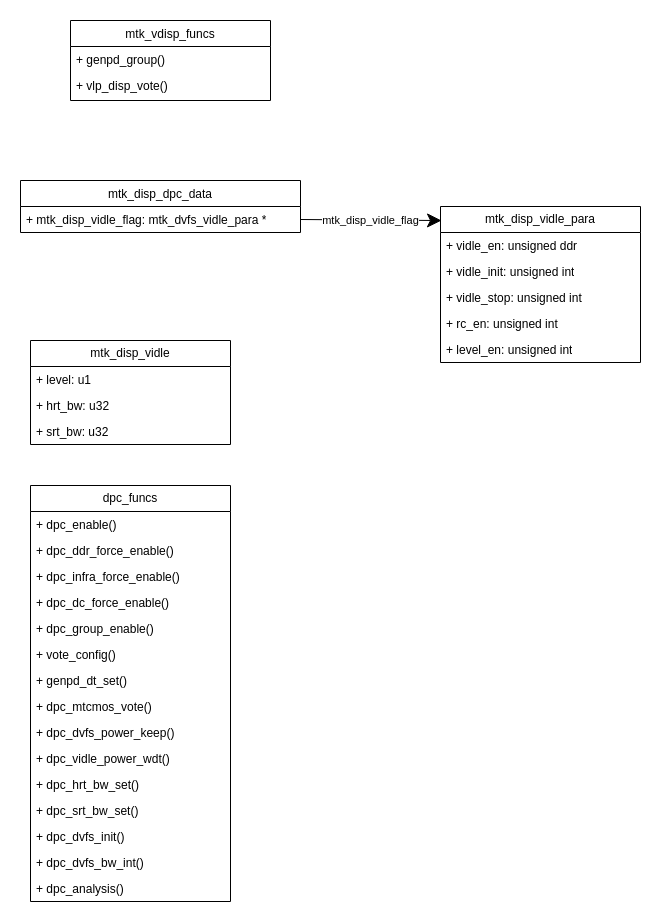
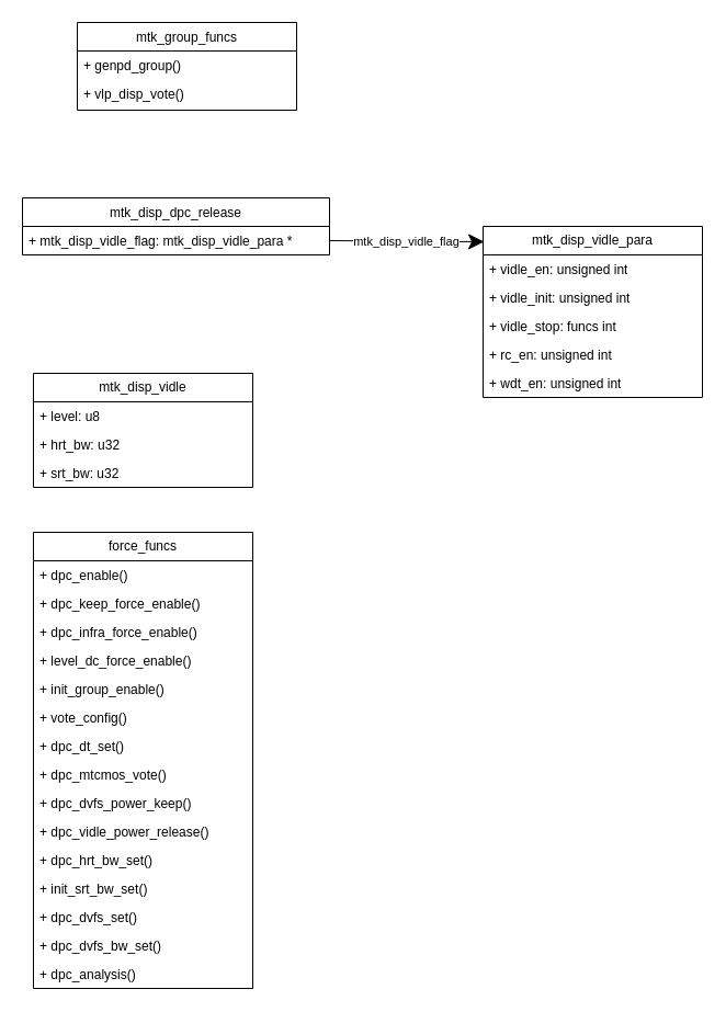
- <mxCell id="2" value="mtk_vdisp_funcs" style="swimlane;fontStyle=0;align=center;verticalAlign=top;childLayout=stackLayout;horizontal=1;startSize=26;horizontalStack=0;resizeParent=1;resizeLast=0;collapsible=1;marginBottom=0;rounded=0;shadow=0;strokeWidth=1;" parent="1" vertex="1"><mxGeometry x="70" y="20" width="200" height="80" as="geometry"><mxRectangle x="230" y="140" width="160" height="26" as="alternateBounds" /></mxGeometry></mxCell>
+ <mxCell id="2" value="mtk_group_funcs" style="swimlane;fontStyle=0;align=center;verticalAlign=top;childLayout=stackLayout;horizontal=1;startSize=26;horizontalStack=0;resizeParent=1;resizeLast=0;collapsible=1;marginBottom=0;rounded=0;shadow=0;strokeWidth=1;" parent="1" vertex="1"><mxGeometry x="70" y="20" width="200" height="80" as="geometry"><mxRectangle x="230" y="140" width="160" height="26" as="alternateBounds" /></mxGeometry></mxCell>
- <mxCell id="5" value="&lt;span style=&quot;font-weight: normal;&quot;&gt;mtk_disp_dpc_data&lt;/span&gt;" style="swimlane;fontStyle=1;align=center;verticalAlign=top;childLayout=stackLayout;horizontal=1;startSize=26;horizontalStack=0;resizeParent=1;resizeParentMax=0;resizeLast=0;collapsible=1;marginBottom=0;whiteSpace=wrap;html=1;" vertex="1" parent="1"><mxGeometry x="20" y="180" width="280" height="52" as="geometry" /></mxCell>
+ <mxCell id="5" value="&lt;span style=&quot;font-weight: normal;&quot;&gt;mtk_disp_dpc_release&lt;/span&gt;" style="swimlane;fontStyle=1;align=center;verticalAlign=top;childLayout=stackLayout;horizontal=1;startSize=26;horizontalStack=0;resizeParent=1;resizeParentMax=0;resizeLast=0;collapsible=1;marginBottom=0;whiteSpace=wrap;html=1;" vertex="1" parent="1"><mxGeometry x="20" y="180" width="280" height="52" as="geometry" /></mxCell>
- <mxCell id="6" value="+ mtk_disp_vidle_flag: mtk_dvfs_vidle_para *" style="text;strokeColor=none;fillColor=none;align=left;verticalAlign=top;spacingLeft=4;spacingRight=4;overflow=hidden;rotatable=0;points=[[0,0.5],[1,0.5]];portConstraint=eastwest;whiteSpace=wrap;html=1;" vertex="1" parent="5"><mxGeometry y="26" width="280" height="26" as="geometry" /></mxCell>
+ <mxCell id="6" value="+ mtk_disp_vidle_flag: mtk_disp_vidle_para *" style="text;strokeColor=none;fillColor=none;align=left;verticalAlign=top;spacingLeft=4;spacingRight=4;overflow=hidden;rotatable=0;points=[[0,0.5],[1,0.5]];portConstraint=eastwest;whiteSpace=wrap;html=1;" vertex="1" parent="5"><mxGeometry y="26" width="280" height="26" as="geometry" /></mxCell>
- <mxCell id="8" value="+ vidle_en: unsigned ddr" style="text;strokeColor=none;fillColor=none;align=left;verticalAlign=top;spacingLeft=4;spacingRight=4;overflow=hidden;rotatable=0;points=[[0,0.5],[1,0.5]];portConstraint=eastwest;whiteSpace=wrap;html=1;" vertex="1" parent="7"><mxGeometry y="26" width="200" height="26" as="geometry" /></mxCell>
+ <mxCell id="8" value="+ vidle_en: unsigned int" style="text;strokeColor=none;fillColor=none;align=left;verticalAlign=top;spacingLeft=4;spacingRight=4;overflow=hidden;rotatable=0;points=[[0,0.5],[1,0.5]];portConstraint=eastwest;whiteSpace=wrap;html=1;" vertex="1" parent="7"><mxGeometry y="26" width="200" height="26" as="geometry" /></mxCell>
- <mxCell id="10" value="+ vidle_stop: unsigned int" style="text;strokeColor=none;fillColor=none;align=left;verticalAlign=top;spacingLeft=4;spacingRight=4;overflow=hidden;rotatable=0;points=[[0,0.5],[1,0.5]];portConstraint=eastwest;whiteSpace=wrap;html=1;" vertex="1" parent="7"><mxGeometry y="78" width="200" height="26" as="geometry" /></mxCell>
+ <mxCell id="10" value="+ vidle_stop: funcs int" style="text;strokeColor=none;fillColor=none;align=left;verticalAlign=top;spacingLeft=4;spacingRight=4;overflow=hidden;rotatable=0;points=[[0,0.5],[1,0.5]];portConstraint=eastwest;whiteSpace=wrap;html=1;" vertex="1" parent="7"><mxGeometry y="78" width="200" height="26" as="geometry" /></mxCell>
- <mxCell id="12" value="+ level_en: unsigned int" style="text;strokeColor=none;fillColor=none;align=left;verticalAlign=top;spacingLeft=4;spacingRight=4;overflow=hidden;rotatable=0;points=[[0,0.5],[1,0.5]];portConstraint=eastwest;whiteSpace=wrap;html=1;" vertex="1" parent="7"><mxGeometry y="130" width="200" height="26" as="geometry" /></mxCell>
+ <mxCell id="12" value="+ wdt_en: unsigned int" style="text;strokeColor=none;fillColor=none;align=left;verticalAlign=top;spacingLeft=4;spacingRight=4;overflow=hidden;rotatable=0;points=[[0,0.5],[1,0.5]];portConstraint=eastwest;whiteSpace=wrap;html=1;" vertex="1" parent="7"><mxGeometry y="130" width="200" height="26" as="geometry" /></mxCell>
- <mxCell id="16" value="+ level: u1" style="text;strokeColor=none;fillColor=none;align=left;verticalAlign=top;spacingLeft=4;spacingRight=4;overflow=hidden;rotatable=0;points=[[0,0.5],[1,0.5]];portConstraint=eastwest;whiteSpace=wrap;html=1;" vertex="1" parent="15"><mxGeometry y="26" width="200" height="26" as="geometry" /></mxCell>
+ <mxCell id="16" value="+ level: u8" style="text;strokeColor=none;fillColor=none;align=left;verticalAlign=top;spacingLeft=4;spacingRight=4;overflow=hidden;rotatable=0;points=[[0,0.5],[1,0.5]];portConstraint=eastwest;whiteSpace=wrap;html=1;" vertex="1" parent="15"><mxGeometry y="26" width="200" height="26" as="geometry" /></mxCell>
- <mxCell id="19" value="dpc_funcs" style="swimlane;fontStyle=0;childLayout=stackLayout;horizontal=1;startSize=26;fillColor=none;horizontalStack=0;resizeParent=1;resizeParentMax=0;resizeLast=0;collapsible=1;marginBottom=0;whiteSpace=wrap;html=1;" vertex="1" parent="1"><mxGeometry x="30" y="485" width="200" height="416" as="geometry" /></mxCell>
+ <mxCell id="19" value="force_funcs" style="swimlane;fontStyle=0;childLayout=stackLayout;horizontal=1;startSize=26;fillColor=none;horizontalStack=0;resizeParent=1;resizeParentMax=0;resizeLast=0;collapsible=1;marginBottom=0;whiteSpace=wrap;html=1;" vertex="1" parent="1"><mxGeometry x="30" y="485" width="200" height="416" as="geometry" /></mxCell>
- <mxCell id="21" value="+ dpc_ddr_force_enable()" style="text;strokeColor=none;fillColor=none;align=left;verticalAlign=top;spacingLeft=4;spacingRight=4;overflow=hidden;rotatable=0;points=[[0,0.5],[1,0.5]];portConstraint=eastwest;whiteSpace=wrap;html=1;" vertex="1" parent="19"><mxGeometry y="52" width="200" height="26" as="geometry" /></mxCell>
+ <mxCell id="21" value="+ dpc_keep_force_enable()" style="text;strokeColor=none;fillColor=none;align=left;verticalAlign=top;spacingLeft=4;spacingRight=4;overflow=hidden;rotatable=0;points=[[0,0.5],[1,0.5]];portConstraint=eastwest;whiteSpace=wrap;html=1;" vertex="1" parent="19"><mxGeometry y="52" width="200" height="26" as="geometry" /></mxCell>
- <mxCell id="23" value="+ dpc_dc_force_enable()" style="text;strokeColor=none;fillColor=none;align=left;verticalAlign=top;spacingLeft=4;spacingRight=4;overflow=hidden;rotatable=0;points=[[0,0.5],[1,0.5]];portConstraint=eastwest;whiteSpace=wrap;html=1;" vertex="1" parent="19"><mxGeometry y="104" width="200" height="26" as="geometry" /></mxCell>
+ <mxCell id="23" value="+ level_dc_force_enable()" style="text;strokeColor=none;fillColor=none;align=left;verticalAlign=top;spacingLeft=4;spacingRight=4;overflow=hidden;rotatable=0;points=[[0,0.5],[1,0.5]];portConstraint=eastwest;whiteSpace=wrap;html=1;" vertex="1" parent="19"><mxGeometry y="104" width="200" height="26" as="geometry" /></mxCell>
- <mxCell id="24" value="+ dpc_group_enable()" style="text;strokeColor=none;fillColor=none;align=left;verticalAlign=top;spacingLeft=4;spacingRight=4;overflow=hidden;rotatable=0;points=[[0,0.5],[1,0.5]];portConstraint=eastwest;whiteSpace=wrap;html=1;" vertex="1" parent="19"><mxGeometry y="130" width="200" height="26" as="geometry" /></mxCell>
+ <mxCell id="24" value="+ init_group_enable()" style="text;strokeColor=none;fillColor=none;align=left;verticalAlign=top;spacingLeft=4;spacingRight=4;overflow=hidden;rotatable=0;points=[[0,0.5],[1,0.5]];portConstraint=eastwest;whiteSpace=wrap;html=1;" vertex="1" parent="19"><mxGeometry y="130" width="200" height="26" as="geometry" /></mxCell>
- <mxCell id="26" value="+ genpd_dt_set()" style="text;strokeColor=none;fillColor=none;align=left;verticalAlign=top;spacingLeft=4;spacingRight=4;overflow=hidden;rotatable=0;points=[[0,0.5],[1,0.5]];portConstraint=eastwest;whiteSpace=wrap;html=1;" vertex="1" parent="19"><mxGeometry y="182" width="200" height="26" as="geometry" /></mxCell>
+ <mxCell id="26" value="+ dpc_dt_set()" style="text;strokeColor=none;fillColor=none;align=left;verticalAlign=top;spacingLeft=4;spacingRight=4;overflow=hidden;rotatable=0;points=[[0,0.5],[1,0.5]];portConstraint=eastwest;whiteSpace=wrap;html=1;" vertex="1" parent="19"><mxGeometry y="182" width="200" height="26" as="geometry" /></mxCell>
- <mxCell id="29" value="+ dpc_vidle_power_wdt()" style="text;strokeColor=none;fillColor=none;align=left;verticalAlign=top;spacingLeft=4;spacingRight=4;overflow=hidden;rotatable=0;points=[[0,0.5],[1,0.5]];portConstraint=eastwest;whiteSpace=wrap;html=1;" vertex="1" parent="19"><mxGeometry y="260" width="200" height="26" as="geometry" /></mxCell>
+ <mxCell id="29" value="+ dpc_vidle_power_release()" style="text;strokeColor=none;fillColor=none;align=left;verticalAlign=top;spacingLeft=4;spacingRight=4;overflow=hidden;rotatable=0;points=[[0,0.5],[1,0.5]];portConstraint=eastwest;whiteSpace=wrap;html=1;" vertex="1" parent="19"><mxGeometry y="260" width="200" height="26" as="geometry" /></mxCell>
- <mxCell id="31" value="+ dpc_srt_bw_set()" style="text;strokeColor=none;fillColor=none;align=left;verticalAlign=top;spacingLeft=4;spacingRight=4;overflow=hidden;rotatable=0;points=[[0,0.5],[1,0.5]];portConstraint=eastwest;whiteSpace=wrap;html=1;" vertex="1" parent="19"><mxGeometry y="312" width="200" height="26" as="geometry" /></mxCell>
+ <mxCell id="31" value="+ init_srt_bw_set()" style="text;strokeColor=none;fillColor=none;align=left;verticalAlign=top;spacingLeft=4;spacingRight=4;overflow=hidden;rotatable=0;points=[[0,0.5],[1,0.5]];portConstraint=eastwest;whiteSpace=wrap;html=1;" vertex="1" parent="19"><mxGeometry y="312" width="200" height="26" as="geometry" /></mxCell>
- <mxCell id="32" value="+ dpc_dvfs_init()" style="text;strokeColor=none;fillColor=none;align=left;verticalAlign=top;spacingLeft=4;spacingRight=4;overflow=hidden;rotatable=0;points=[[0,0.5],[1,0.5]];portConstraint=eastwest;whiteSpace=wrap;html=1;" vertex="1" parent="19"><mxGeometry y="338" width="200" height="26" as="geometry" /></mxCell>
+ <mxCell id="32" value="+ dpc_dvfs_set()" style="text;strokeColor=none;fillColor=none;align=left;verticalAlign=top;spacingLeft=4;spacingRight=4;overflow=hidden;rotatable=0;points=[[0,0.5],[1,0.5]];portConstraint=eastwest;whiteSpace=wrap;html=1;" vertex="1" parent="19"><mxGeometry y="338" width="200" height="26" as="geometry" /></mxCell>
- <mxCell id="33" value="+ dpc_dvfs_bw_int()" style="text;strokeColor=none;fillColor=none;align=left;verticalAlign=top;spacingLeft=4;spacingRight=4;overflow=hidden;rotatable=0;points=[[0,0.5],[1,0.5]];portConstraint=eastwest;whiteSpace=wrap;html=1;" vertex="1" parent="19"><mxGeometry y="364" width="200" height="26" as="geometry" /></mxCell>
+ <mxCell id="33" value="+ dpc_dvfs_bw_set()" style="text;strokeColor=none;fillColor=none;align=left;verticalAlign=top;spacingLeft=4;spacingRight=4;overflow=hidden;rotatable=0;points=[[0,0.5],[1,0.5]];portConstraint=eastwest;whiteSpace=wrap;html=1;" vertex="1" parent="19"><mxGeometry y="364" width="200" height="26" as="geometry" /></mxCell>
